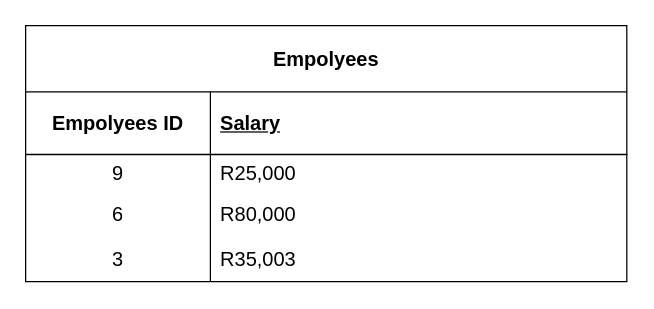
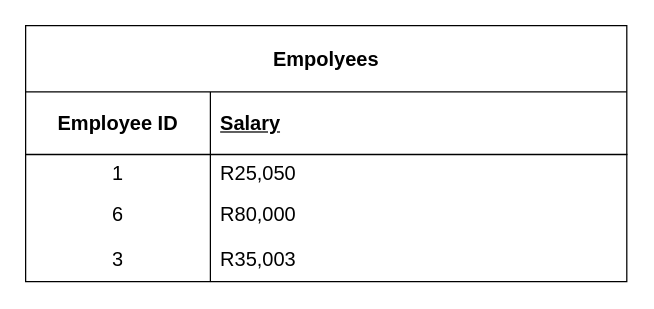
- <mxCell id="4" value="Empolyees ID" style="shape=partialRectangle;connectable=0;fillColor=none;top=0;left=0;bottom=0;right=0;fontStyle=1;overflow=hidden;whiteSpace=wrap;html=1;fontSize=16;" vertex="1" parent="3"><mxGeometry width="147.75" height="50" as="geometry"><mxRectangle width="147.75" height="50" as="alternateBounds" /></mxGeometry></mxCell>
+ <mxCell id="4" value="Employee ID" style="shape=partialRectangle;connectable=0;fillColor=none;top=0;left=0;bottom=0;right=0;fontStyle=1;overflow=hidden;whiteSpace=wrap;html=1;fontSize=16;" vertex="1" parent="3"><mxGeometry width="147.75" height="50" as="geometry"><mxRectangle width="147.75" height="50" as="alternateBounds" /></mxGeometry></mxCell>
- <mxCell id="7" value="9" style="shape=partialRectangle;connectable=0;fillColor=none;top=0;left=0;bottom=0;right=0;editable=1;overflow=hidden;whiteSpace=wrap;html=1;fontSize=16;" vertex="1" parent="6"><mxGeometry width="147.75" height="30" as="geometry"><mxRectangle width="147.75" height="30" as="alternateBounds" /></mxGeometry></mxCell>
+ <mxCell id="7" value="1" style="shape=partialRectangle;connectable=0;fillColor=none;top=0;left=0;bottom=0;right=0;editable=1;overflow=hidden;whiteSpace=wrap;html=1;fontSize=16;" vertex="1" parent="6"><mxGeometry width="147.75" height="30" as="geometry"><mxRectangle width="147.75" height="30" as="alternateBounds" /></mxGeometry></mxCell>
- <mxCell id="8" value="R25,000" style="shape=partialRectangle;connectable=0;fillColor=none;top=0;left=0;bottom=0;right=0;align=left;spacingLeft=6;overflow=hidden;whiteSpace=wrap;html=1;fontSize=16;" vertex="1" parent="6"><mxGeometry x="147.75" width="333" height="30" as="geometry"><mxRectangle width="333" height="30" as="alternateBounds" /></mxGeometry></mxCell>
+ <mxCell id="8" value="R25,050" style="shape=partialRectangle;connectable=0;fillColor=none;top=0;left=0;bottom=0;right=0;align=left;spacingLeft=6;overflow=hidden;whiteSpace=wrap;html=1;fontSize=16;" vertex="1" parent="6"><mxGeometry x="147.75" width="333" height="30" as="geometry"><mxRectangle width="333" height="30" as="alternateBounds" /></mxGeometry></mxCell>
